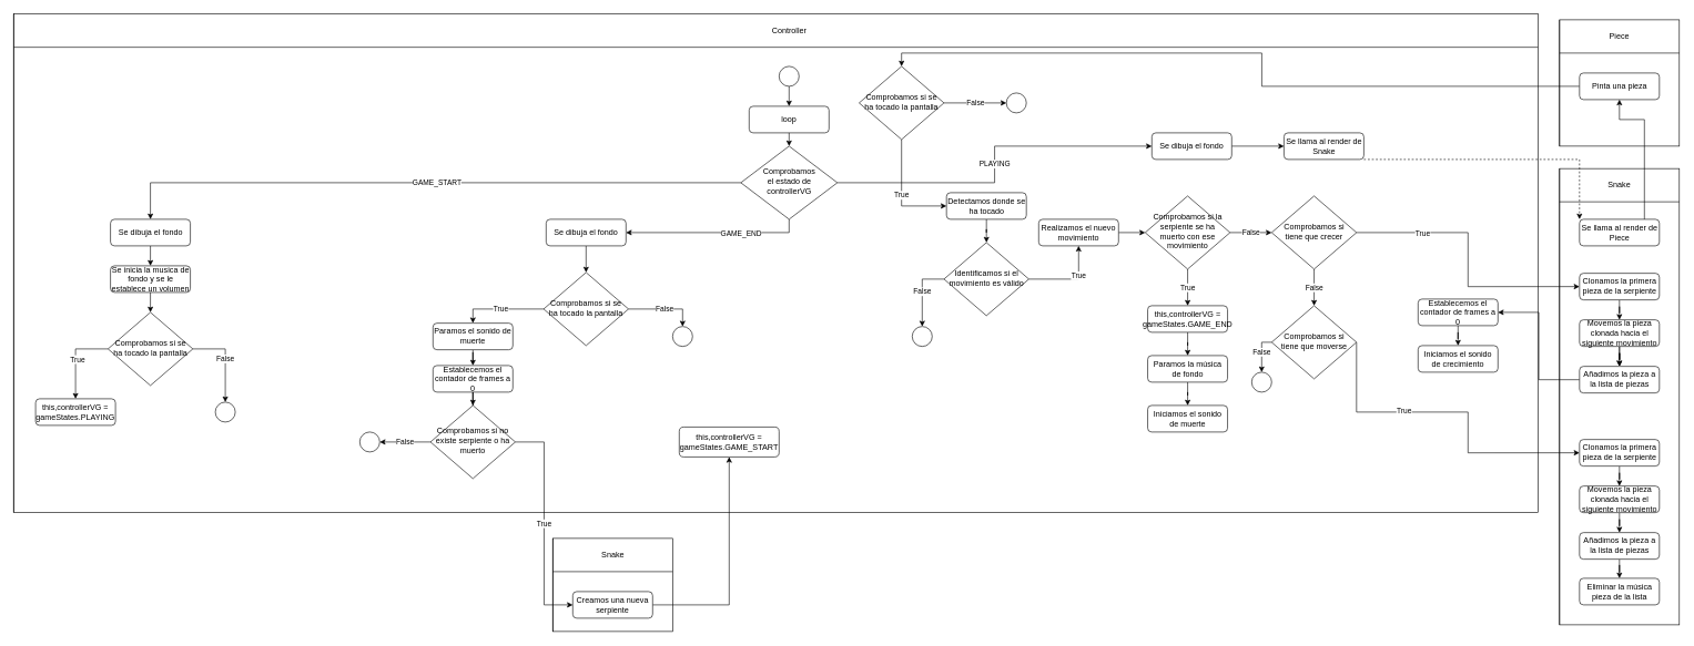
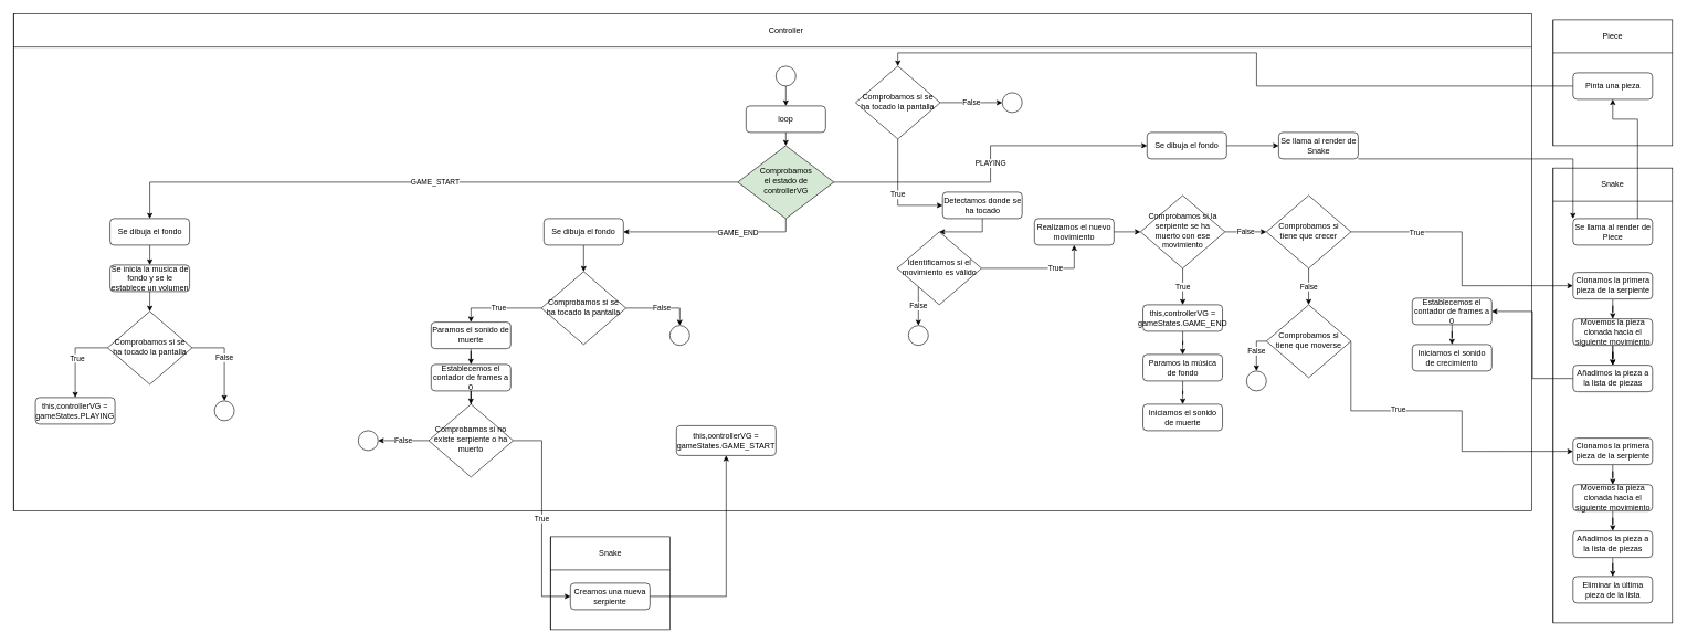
- <mxCell id="30" style="edgeStyle=orthogonalEdgeStyle;rounded=0;orthogonalLoop=1;jettySize=auto;html=1;entryX=0;entryY=0;entryDx=0;entryDy=0;dashed=1;" parent="1" source="31" target="83" edge="1"><mxGeometry relative="1" as="geometry"><Array as="points"><mxPoint x="2373" y="239" /></Array></mxGeometry></mxCell>
+ <mxCell id="30" style="edgeStyle=orthogonalEdgeStyle;rounded=0;orthogonalLoop=1;jettySize=auto;html=1;entryX=0;entryY=0;entryDx=0;entryDy=0;" parent="1" source="31" target="83" edge="1"><mxGeometry relative="1" as="geometry"><Array as="points"><mxPoint x="2373" y="239" /></Array></mxGeometry></mxCell>
- <mxCell id="17" value="Comprobamos &lt;br&gt;el estado de controllerVG" style="rhombus;whiteSpace=wrap;html=1;shadow=0;fontFamily=Helvetica;fontSize=12;align=center;strokeWidth=1;spacing=6;spacingTop=-4;fillColor=#FFFFFF;" parent="1" vertex="1"><mxGeometry x="1112.5" y="219" width="145" height="110" as="geometry" /></mxCell>
+ <mxCell id="17" value="Comprobamos &lt;br&gt;el estado de controllerVG" style="rhombus;whiteSpace=wrap;html=1;shadow=0;fontFamily=Helvetica;fontSize=12;align=center;strokeWidth=1;spacing=6;spacingTop=-4;fillColor=#d5e8d4;" parent="1" vertex="1"><mxGeometry x="1112.5" y="219" width="145" height="110" as="geometry" /></mxCell>
- <mxCell id="44" value="Identificamos si el movimiento es válido" style="rhombus;whiteSpace=wrap;html=1;shadow=0;fontFamily=Helvetica;fontSize=12;align=center;strokeWidth=1;spacing=6;spacingTop=-4;fillColor=#FFFFFF;" parent="1" vertex="1"><mxGeometry x="1417.75" y="364" width="127.5" height="110" as="geometry" /></mxCell>
+ <mxCell id="44" value="Identificamos si el movimiento es válido" style="rhombus;whiteSpace=wrap;html=1;shadow=0;fontFamily=Helvetica;fontSize=12;align=center;strokeWidth=1;spacing=6;spacingTop=-4;fillColor=#FFFFFF;" parent="1" vertex="1"><mxGeometry x="1352.75" y="349" width="127.5" height="110" as="geometry" /></mxCell>
- <mxCell id="81" value="Eliminar la música pieza de la lista" style="rounded=1;whiteSpace=wrap;html=1;fontSize=12;glass=0;strokeWidth=1;shadow=0;fillColor=#FFFFFF;" parent="1" vertex="1"><mxGeometry x="2372.5" y="869" width="120" height="40" as="geometry" /></mxCell>
+ <mxCell id="81" value="Eliminar la última pieza de la lista" style="rounded=1;whiteSpace=wrap;html=1;fontSize=12;glass=0;strokeWidth=1;shadow=0;fillColor=#FFFFFF;" parent="1" vertex="1"><mxGeometry x="2372.5" y="869" width="120" height="40" as="geometry" /></mxCell>
- <mxCell id="99" value="Creamos una nueva serpiente" style="rounded=1;whiteSpace=wrap;html=1;fontSize=12;glass=0;strokeWidth=1;shadow=0;fillColor=#FFFFFF;" vertex="1" parent="1"><mxGeometry x="860" y="889" width="120" height="40" as="geometry" /></mxCell>
+ <mxCell id="99" value="Creamos una nueva serpiente" style="rounded=1;whiteSpace=wrap;html=1;fontSize=12;glass=0;strokeWidth=1;shadow=0;fillColor=#FFFFFF;" vertex="1" parent="1"><mxGeometry x="860" y="879" width="120" height="40" as="geometry" /></mxCell>
